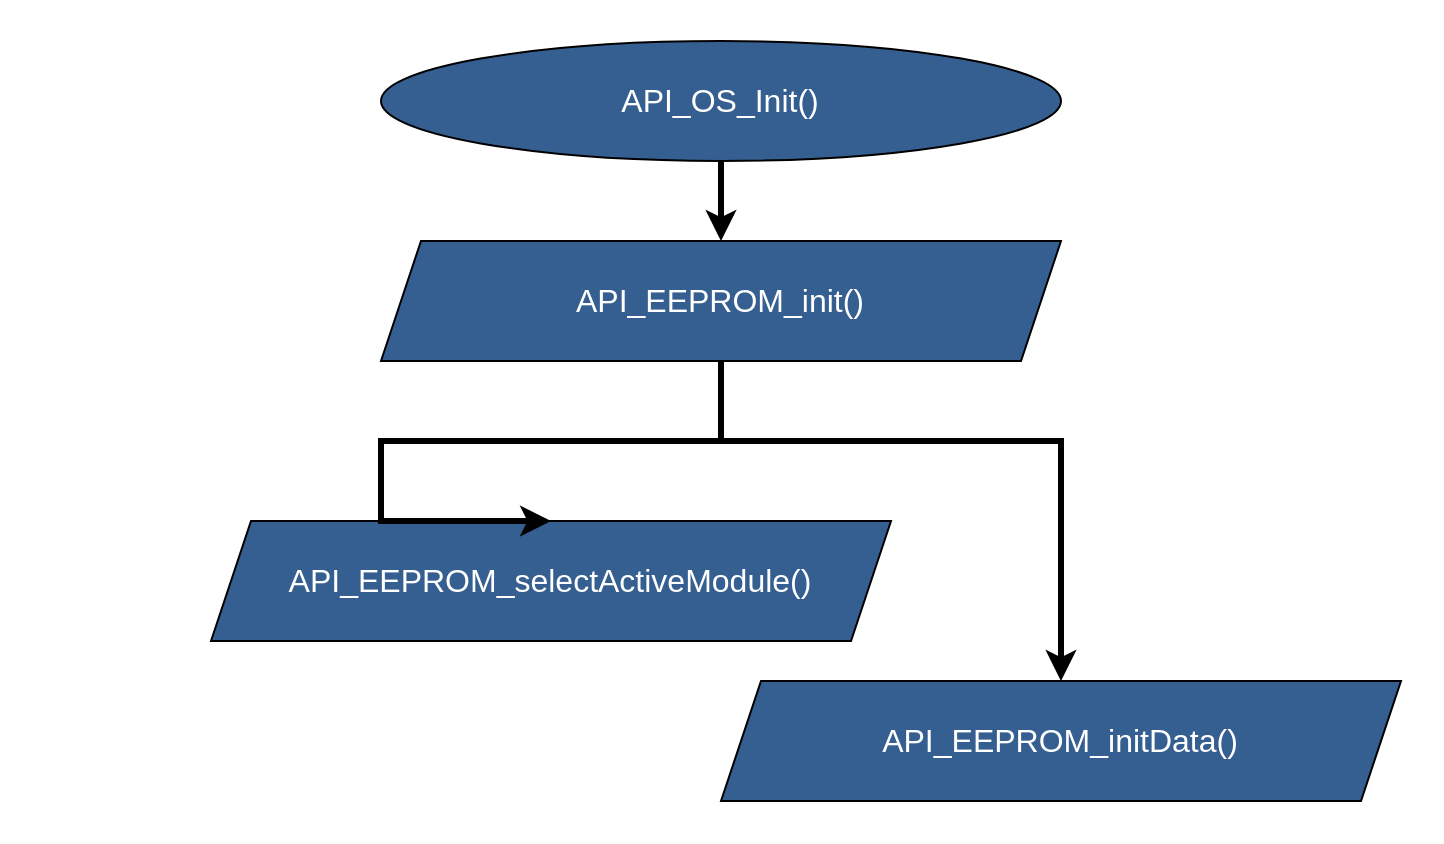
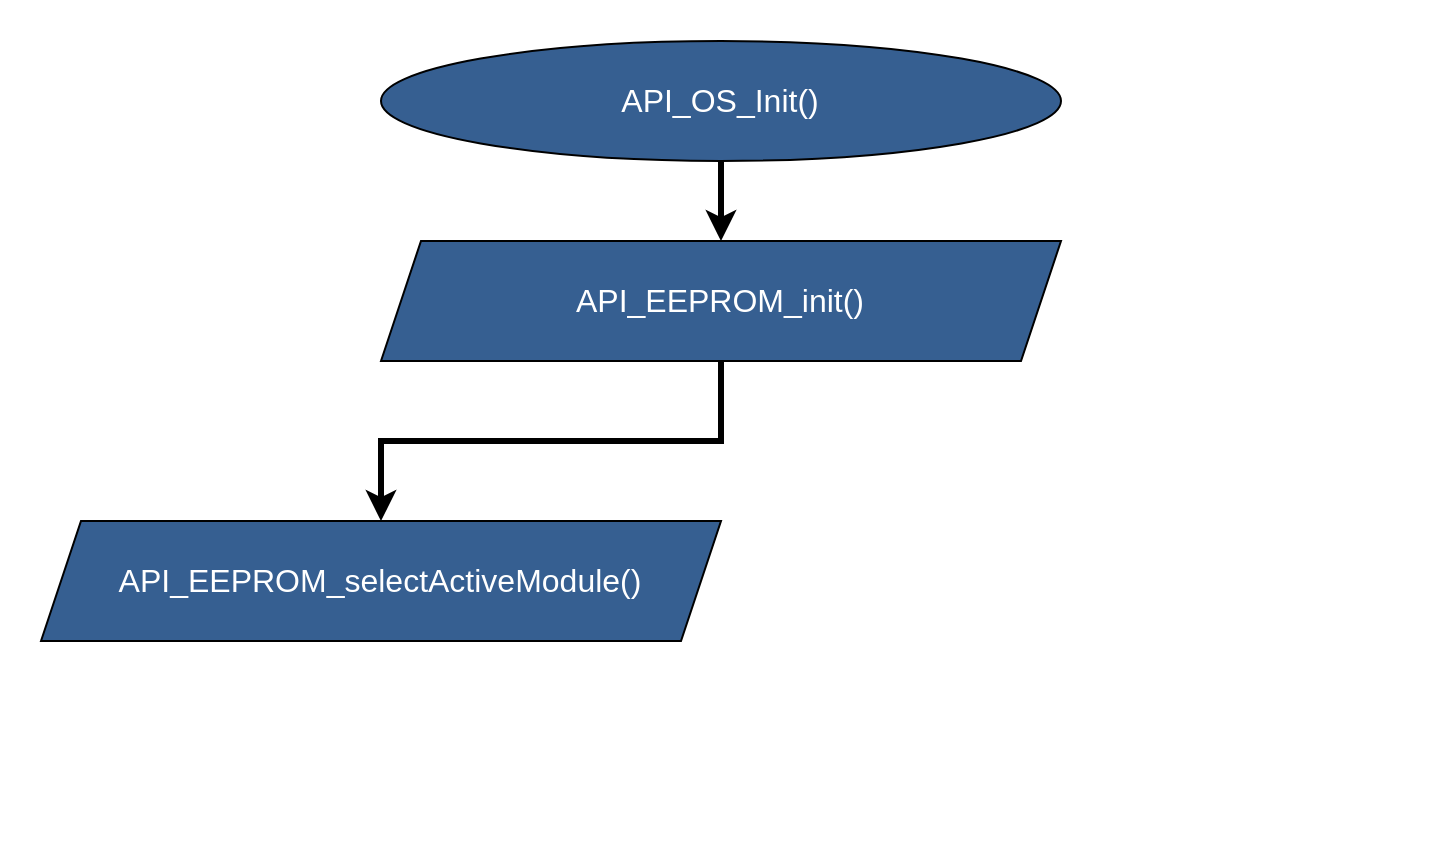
- <mxCell id="5" style="edgeStyle=orthogonalEdgeStyle;rounded=0;orthogonalLoop=1;jettySize=auto;html=1;exitX=0.5;exitY=1;exitDx=0;exitDy=0;entryX=0.5;entryY=0;entryDx=0;entryDy=0;strokeWidth=3;" edge="1" parent="1" source="6" target="3"><mxGeometry relative="1" as="geometry"><Array as="points"><mxPoint x="360" y="220" /><mxPoint x="530" y="220" /></Array></mxGeometry></mxCell>
- <mxCell id="2" value="&lt;font color=&quot;#ffffff&quot;&gt;&lt;span style=&quot;font-size: 16px;&quot;&gt;API_EEPROM_selectActiveModule()&lt;/span&gt;&lt;/font&gt;" style="shape=parallelogram;perimeter=parallelogramPerimeter;whiteSpace=wrap;html=1;fixedSize=1;fillColor=#365f91;" vertex="1" parent="1"><mxGeometry x="105" y="260" width="340" height="60" as="geometry" /></mxCell>
+ <mxCell id="2" value="&lt;font color=&quot;#ffffff&quot;&gt;&lt;span style=&quot;font-size: 16px;&quot;&gt;API_EEPROM_selectActiveModule()&lt;/span&gt;&lt;/font&gt;" style="shape=parallelogram;perimeter=parallelogramPerimeter;whiteSpace=wrap;html=1;fixedSize=1;fillColor=#365f91;" vertex="1" parent="1"><mxGeometry x="20" y="260" width="340" height="60" as="geometry" /></mxCell>
- <mxCell id="3" value="&lt;font color=&quot;#ffffff&quot;&gt;&lt;span style=&quot;font-size: 16px;&quot;&gt;API_EEPROM_initData()&lt;/span&gt;&lt;/font&gt;" style="shape=parallelogram;perimeter=parallelogramPerimeter;whiteSpace=wrap;html=1;fixedSize=1;fillColor=#365F91;" vertex="1" parent="1"><mxGeometry x="360" y="340" width="340" height="60" as="geometry" /></mxCell>
